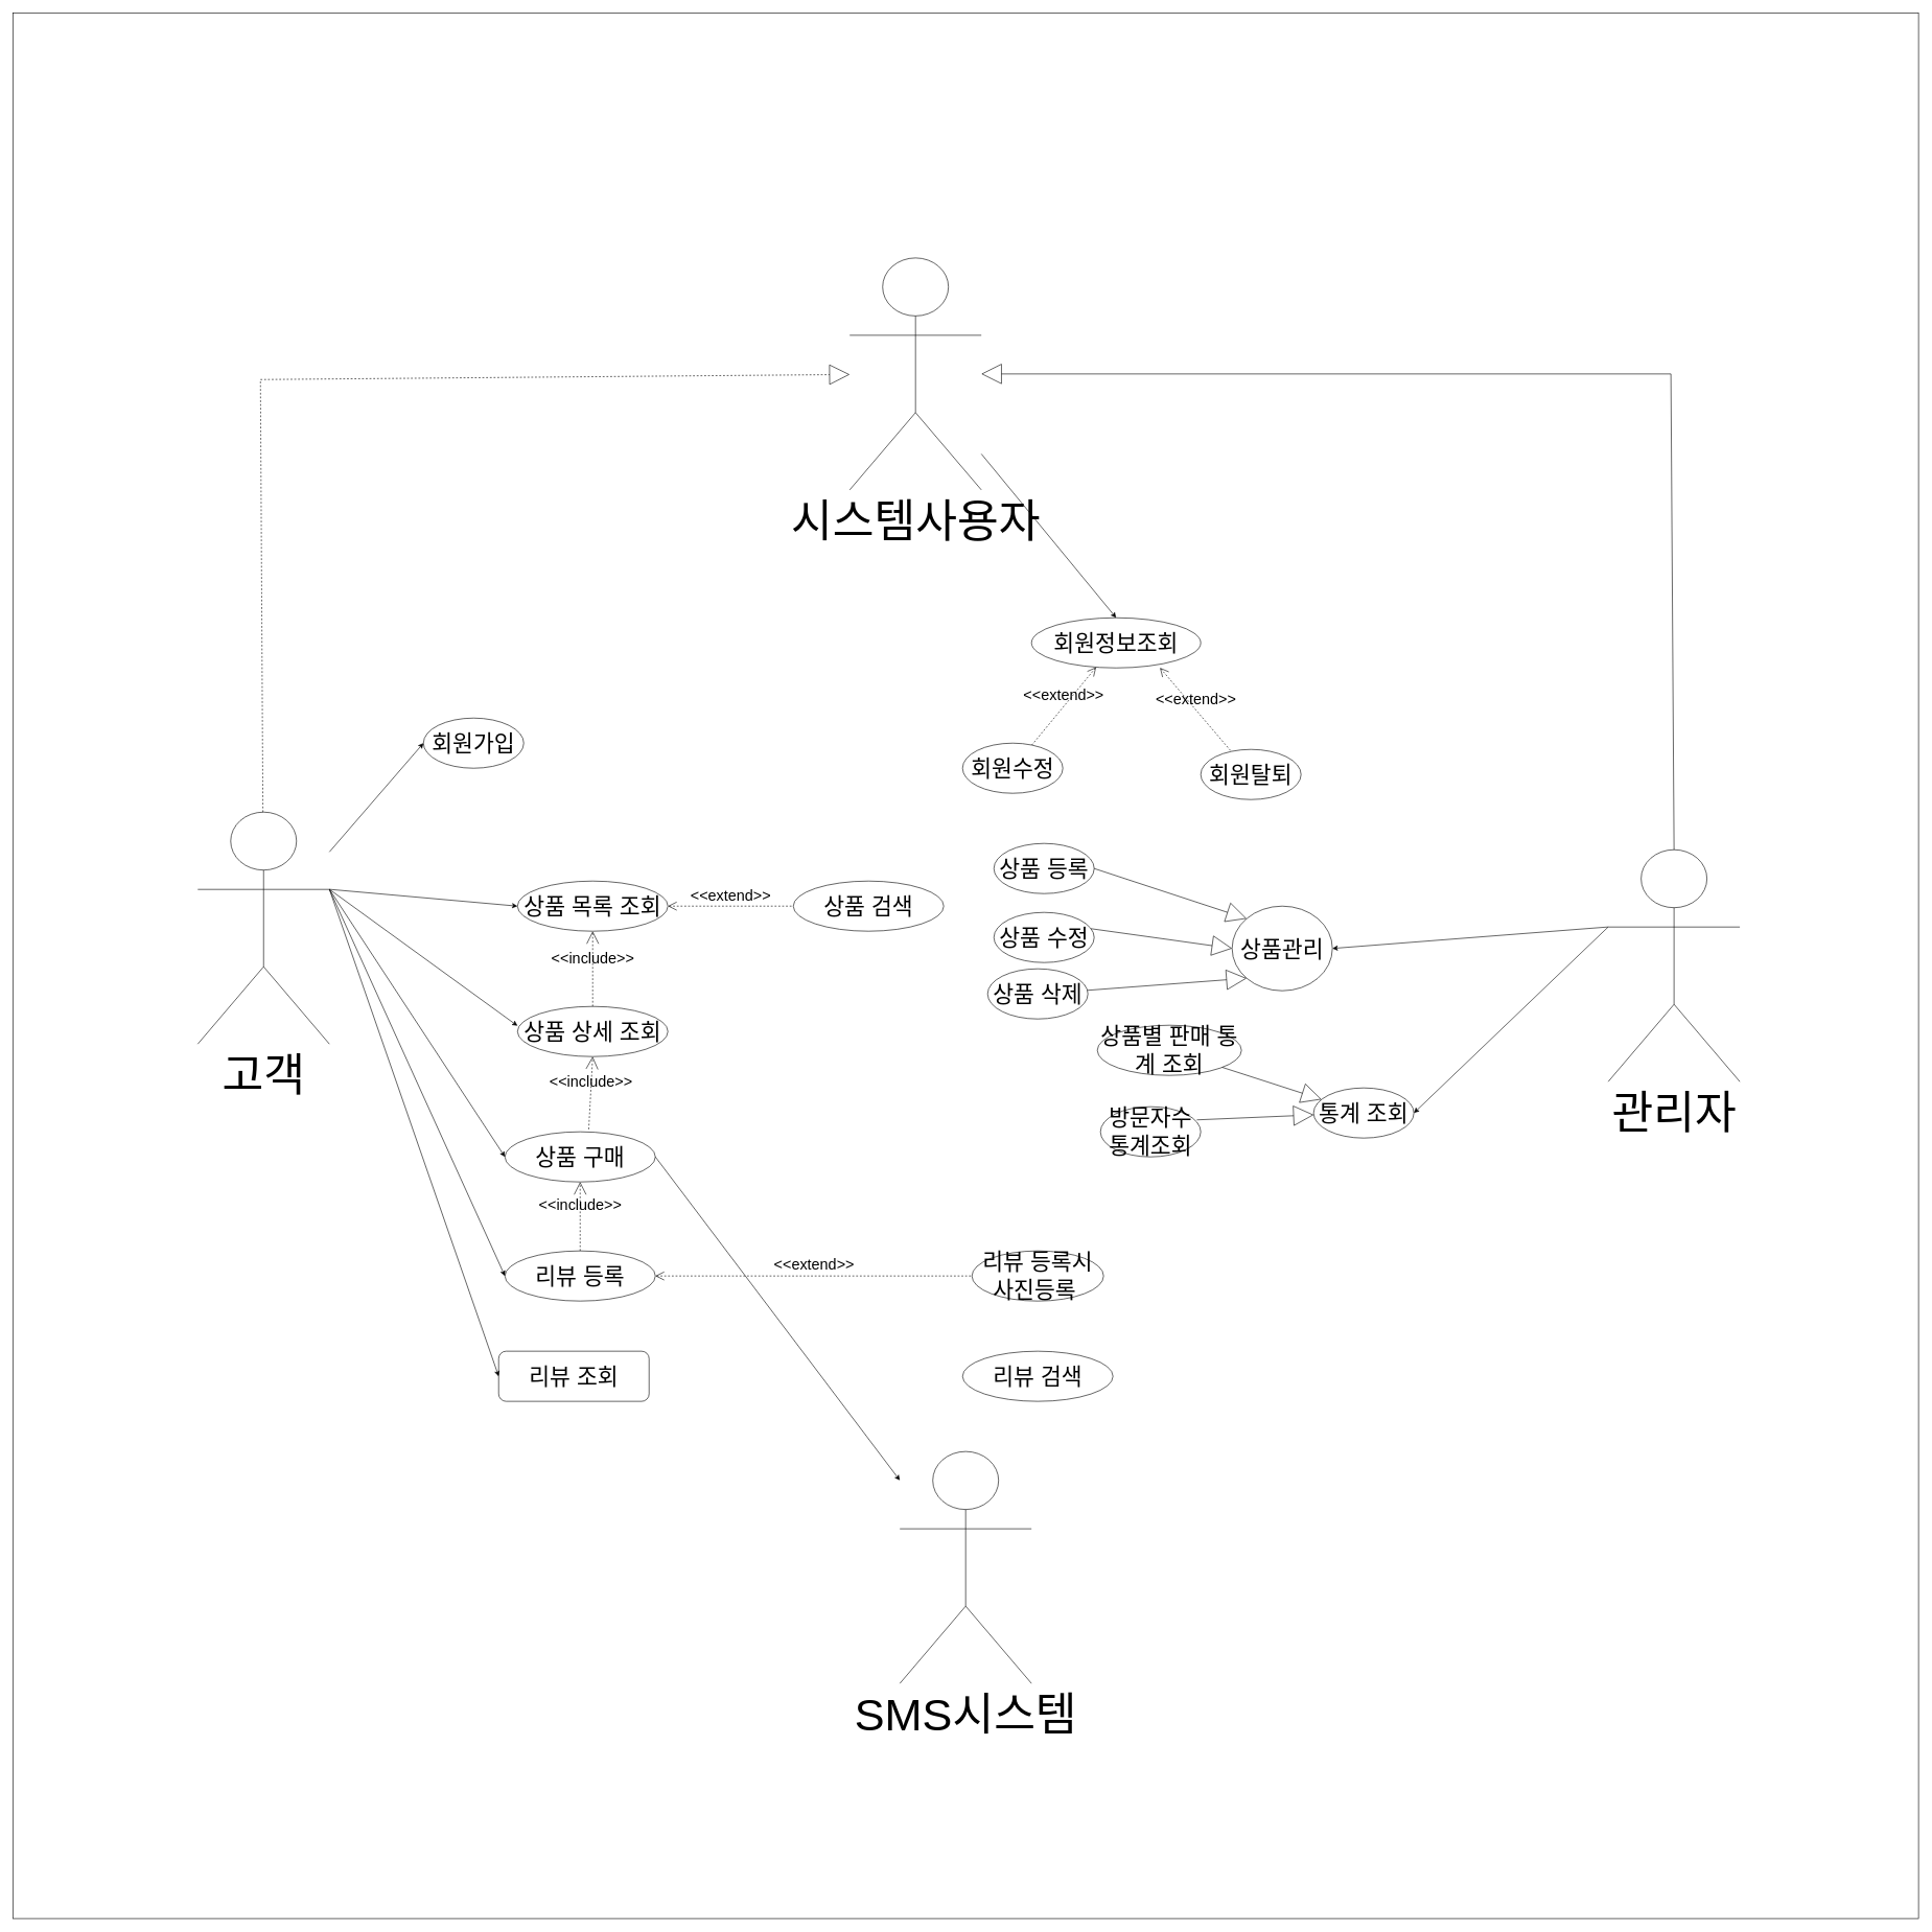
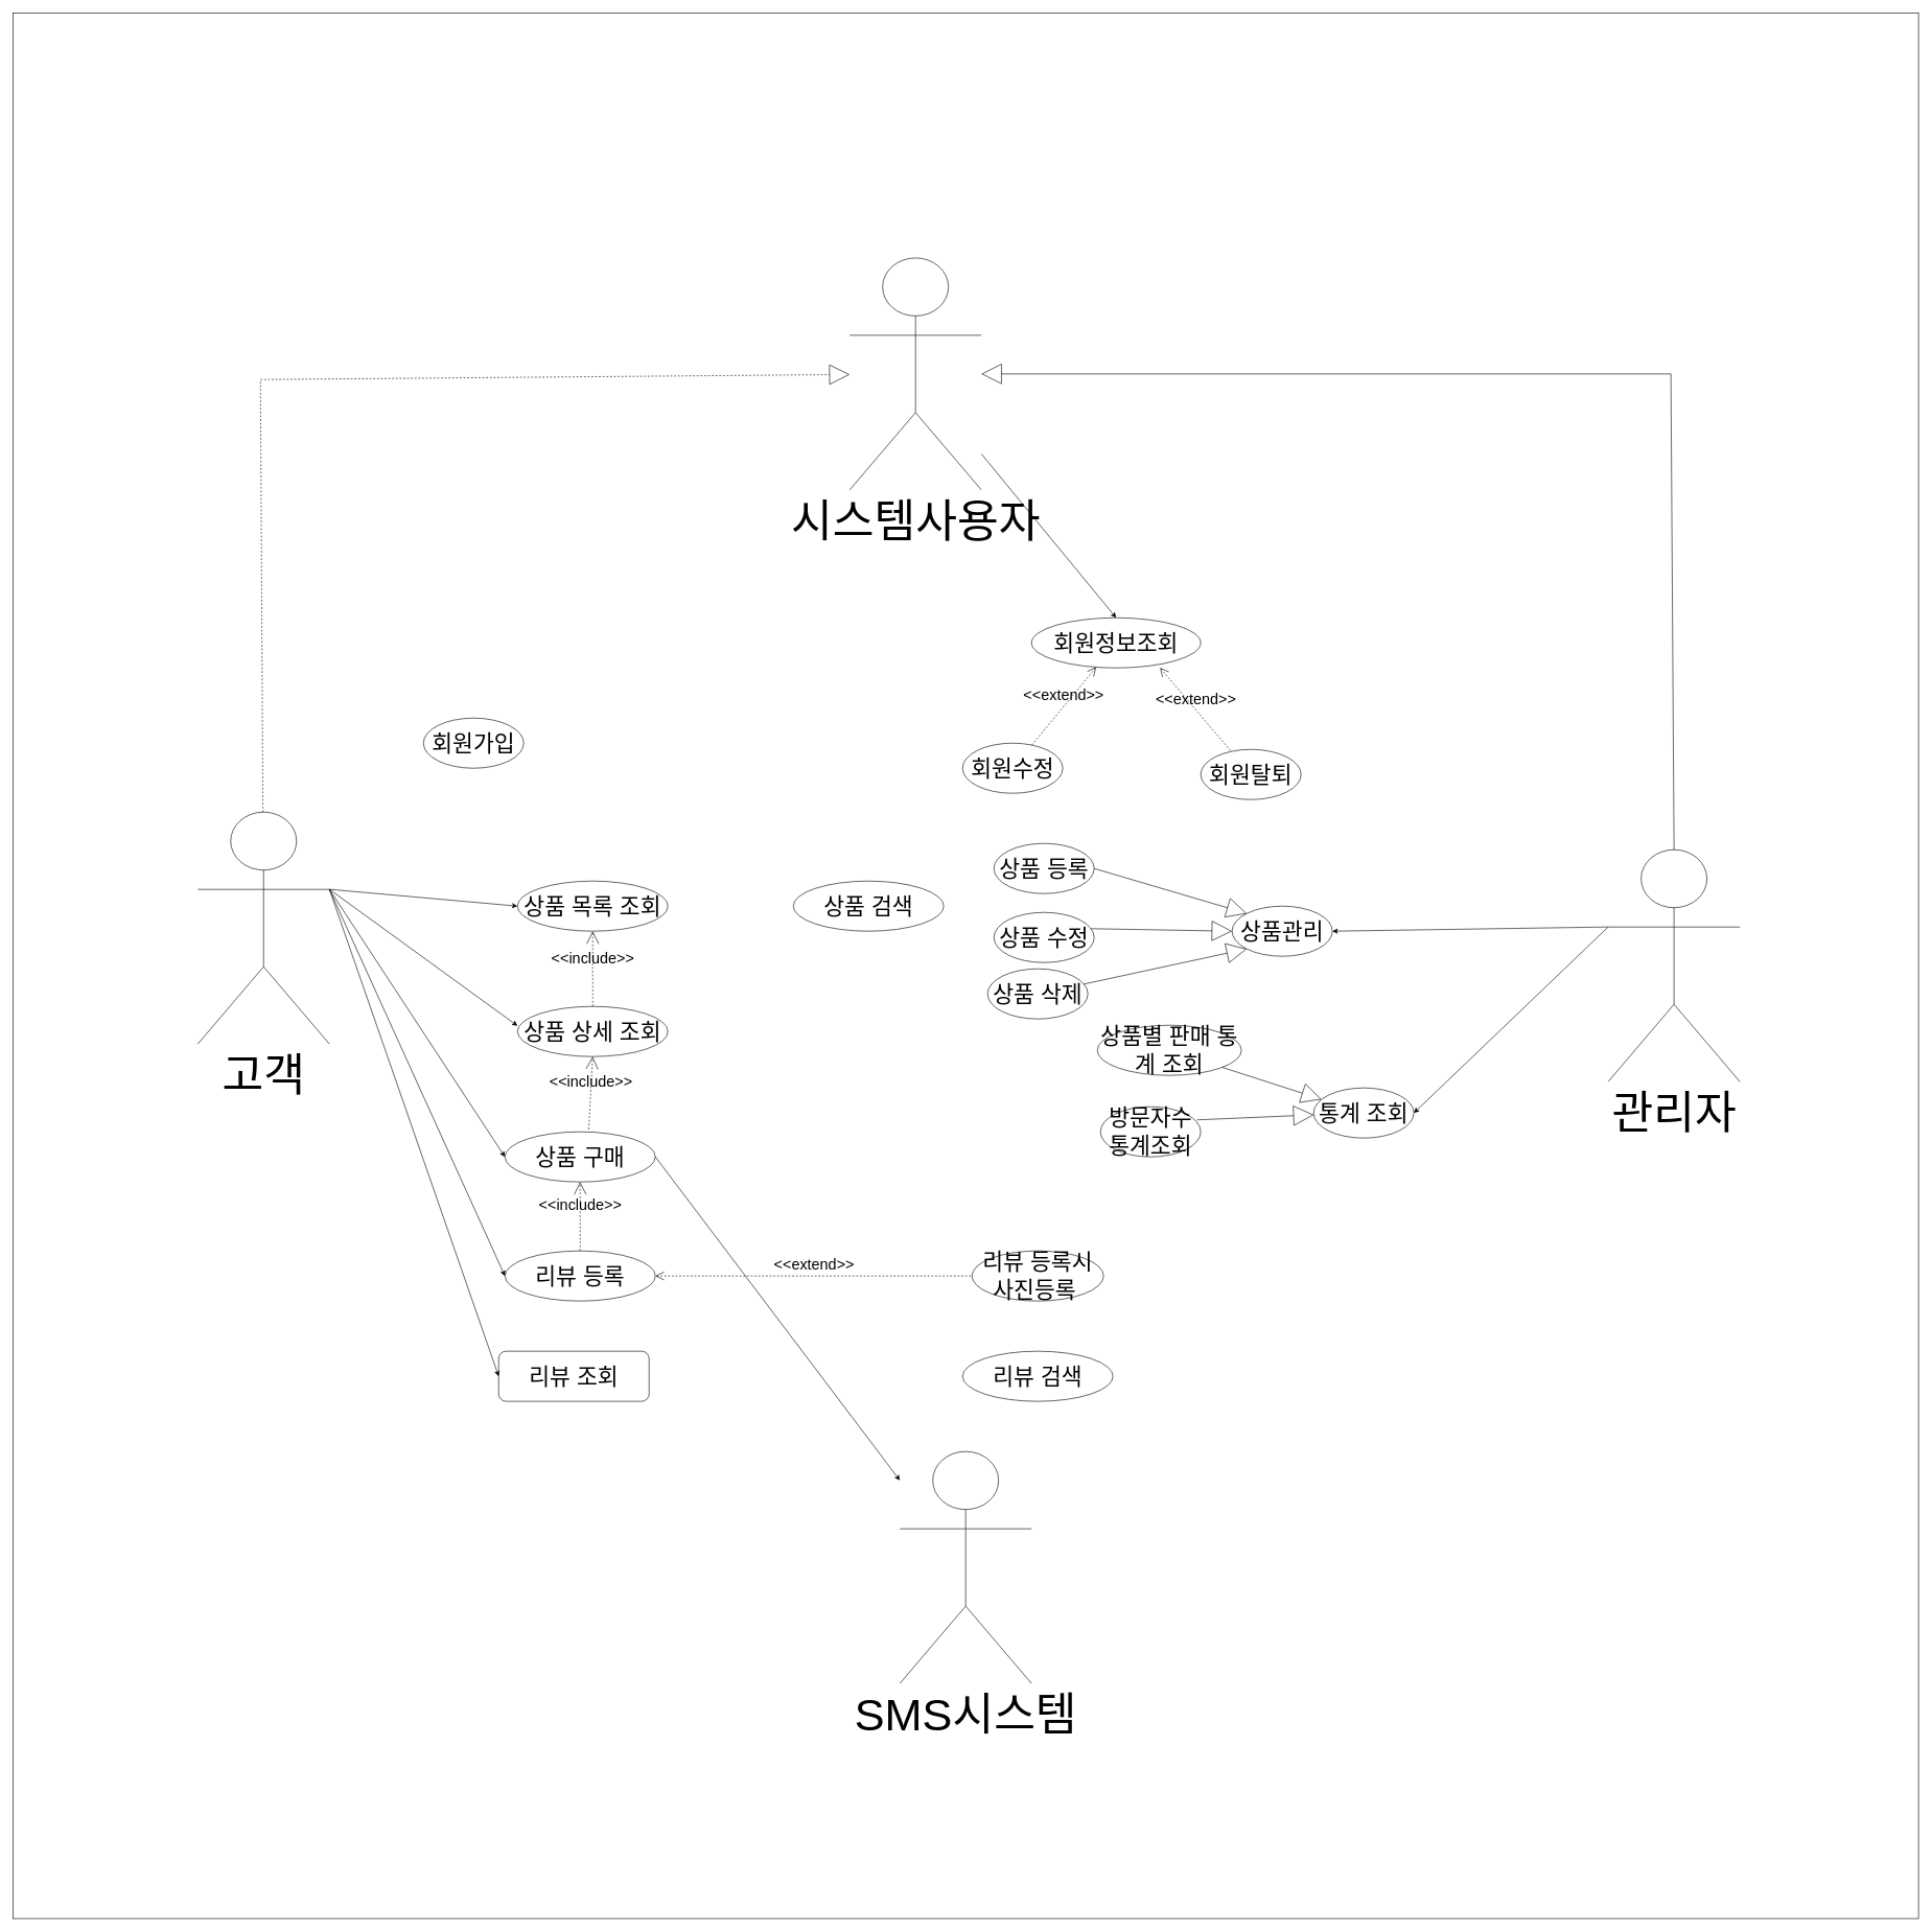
- <mxCell id="40" value="" style="endArrow=classic;html=1;rounded=0;entryX=0;entryY=0.5;entryDx=0;entryDy=0;" edge="1" parent="1" source="22" target="3"><mxGeometry width="50" height="50" relative="1" as="geometry"><mxPoint x="1215" y="1485" as="sourcePoint" /><mxPoint x="1265" y="1435" as="targetPoint" /></mxGeometry></mxCell>
- <mxCell id="32" value="&lt;font style=&quot;font-size: 24px;&quot;&gt;&amp;lt;&amp;lt;extend&amp;gt;&amp;gt;&lt;/font&gt;" style="edgeStyle=none;html=1;startArrow=open;endArrow=none;startSize=12;verticalAlign=bottom;dashed=1;labelBackgroundColor=none;rounded=0;entryX=0;entryY=0.5;entryDx=0;entryDy=0;" edge="1" parent="1" source="14" target="15"><mxGeometry width="160" relative="1" as="geometry"><mxPoint x="1660" y="1745" as="sourcePoint" /><mxPoint x="1950" y="1745" as="targetPoint" /></mxGeometry></mxCell>
- <mxCell id="7" value="&lt;font style=&quot;font-size: 36px;&quot;&gt;상품관리&lt;/font&gt;" style="ellipse;whiteSpace=wrap;html=1;" vertex="1" parent="1"><mxGeometry x="1965" y="1445" width="160" height="135" as="geometry" /></mxCell>
+ <mxCell id="7" value="&lt;font style=&quot;font-size: 36px;&quot;&gt;상품관리&lt;/font&gt;" style="ellipse;whiteSpace=wrap;html=1;" vertex="1" parent="1"><mxGeometry x="1965" y="1445" width="160" height="80" as="geometry" /></mxCell>
